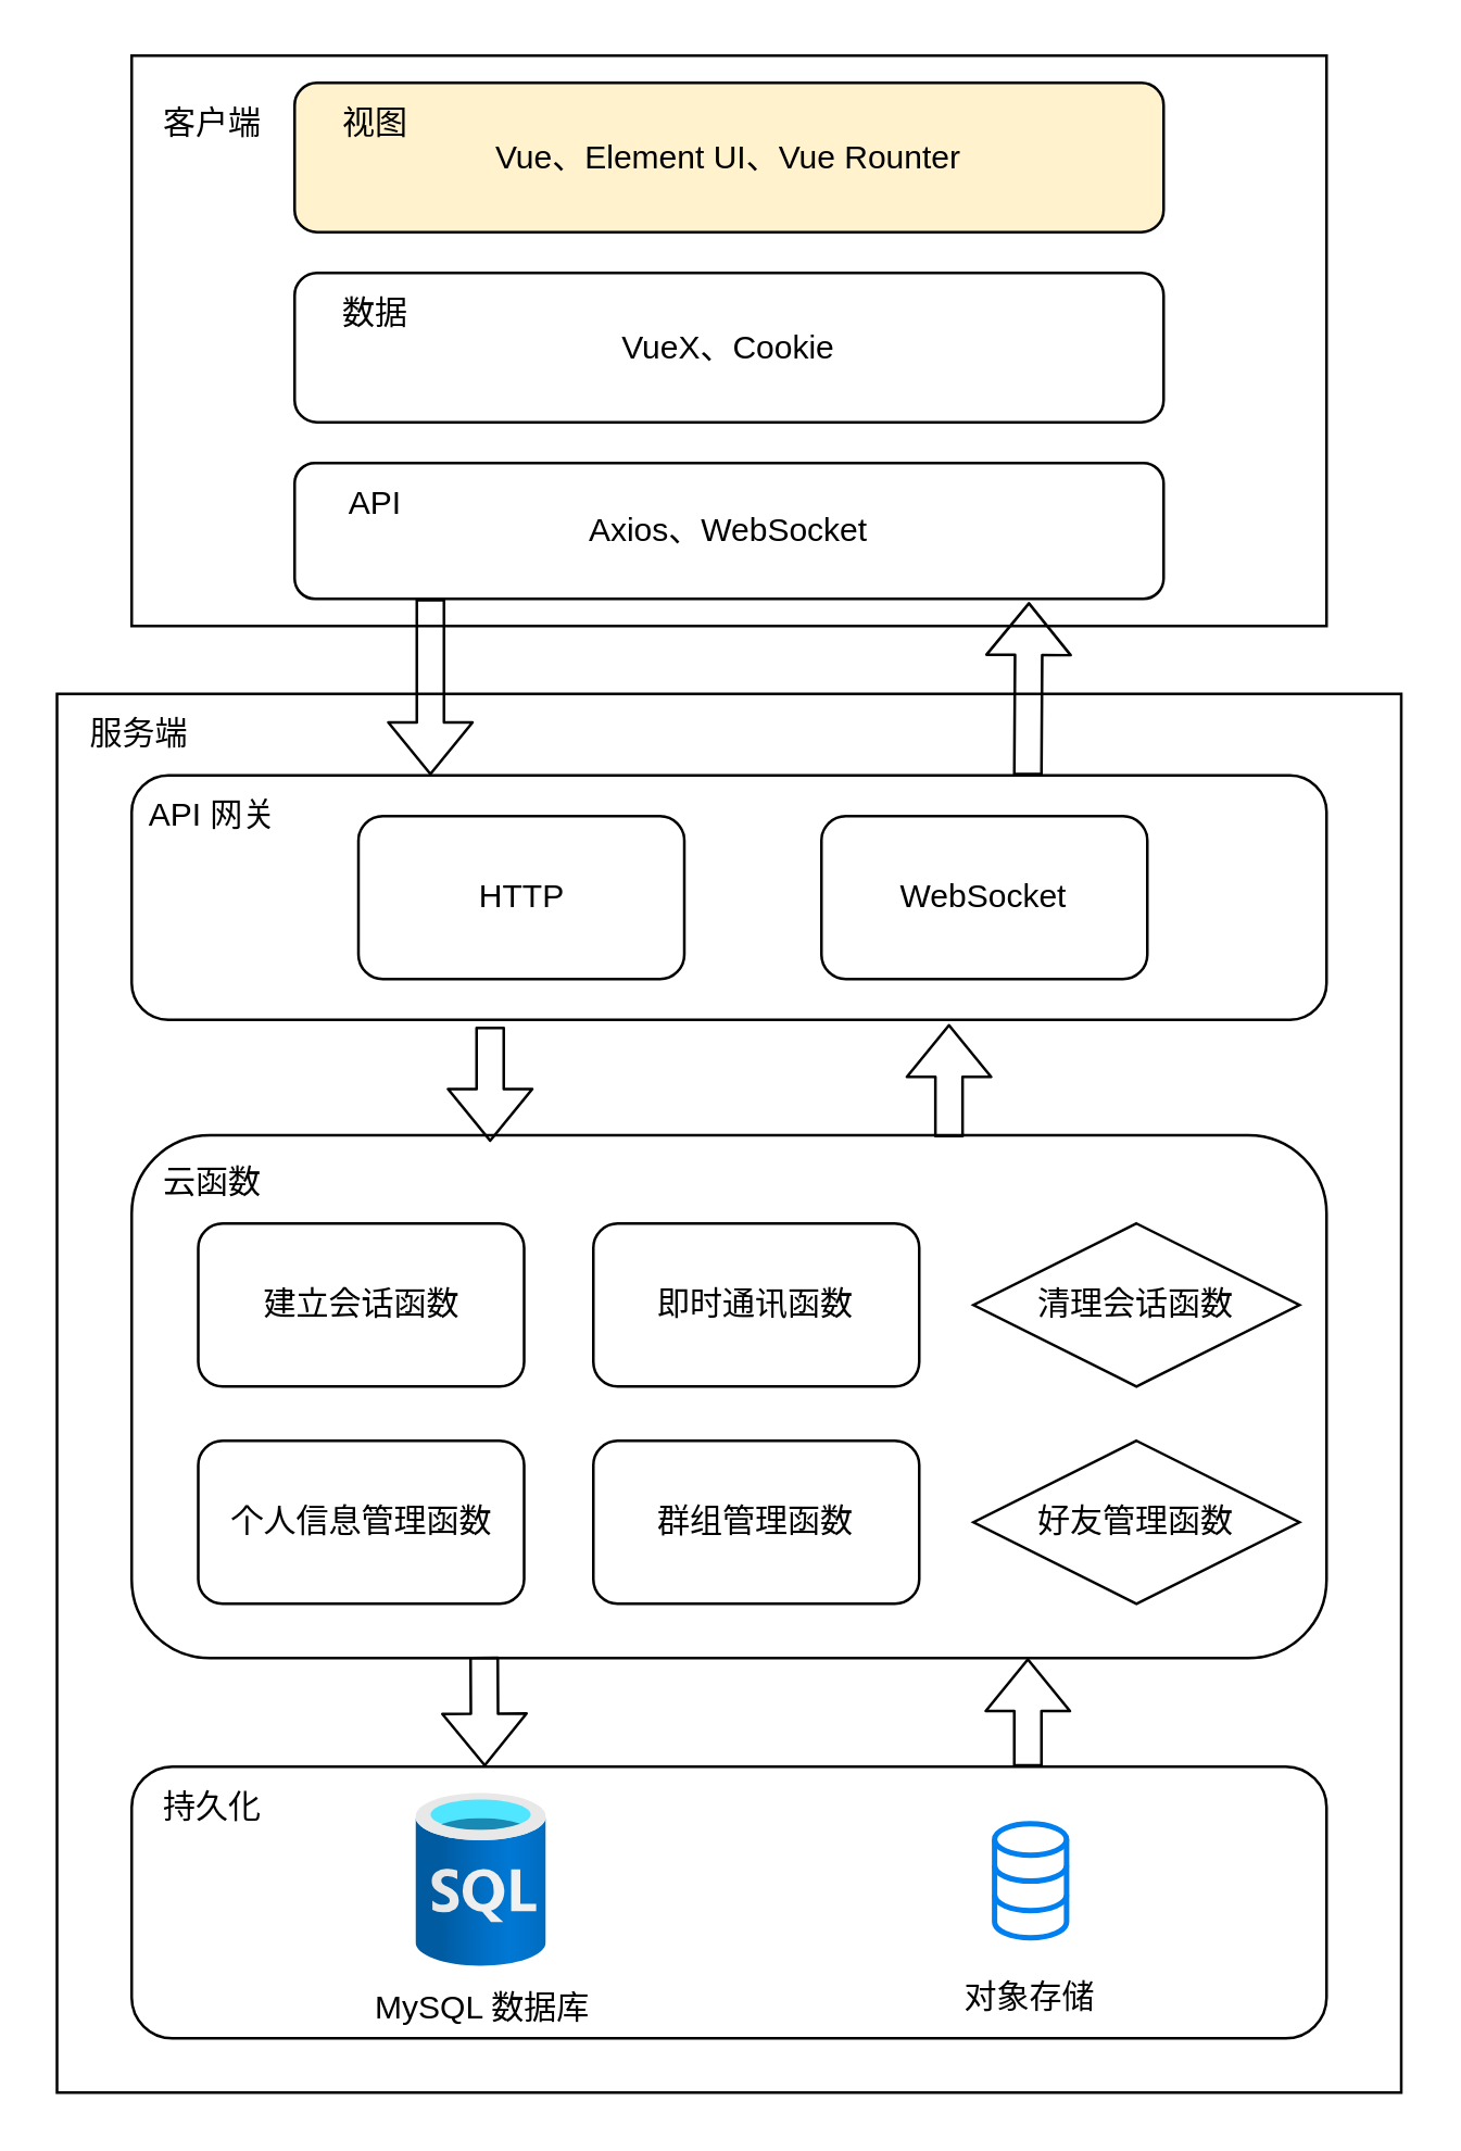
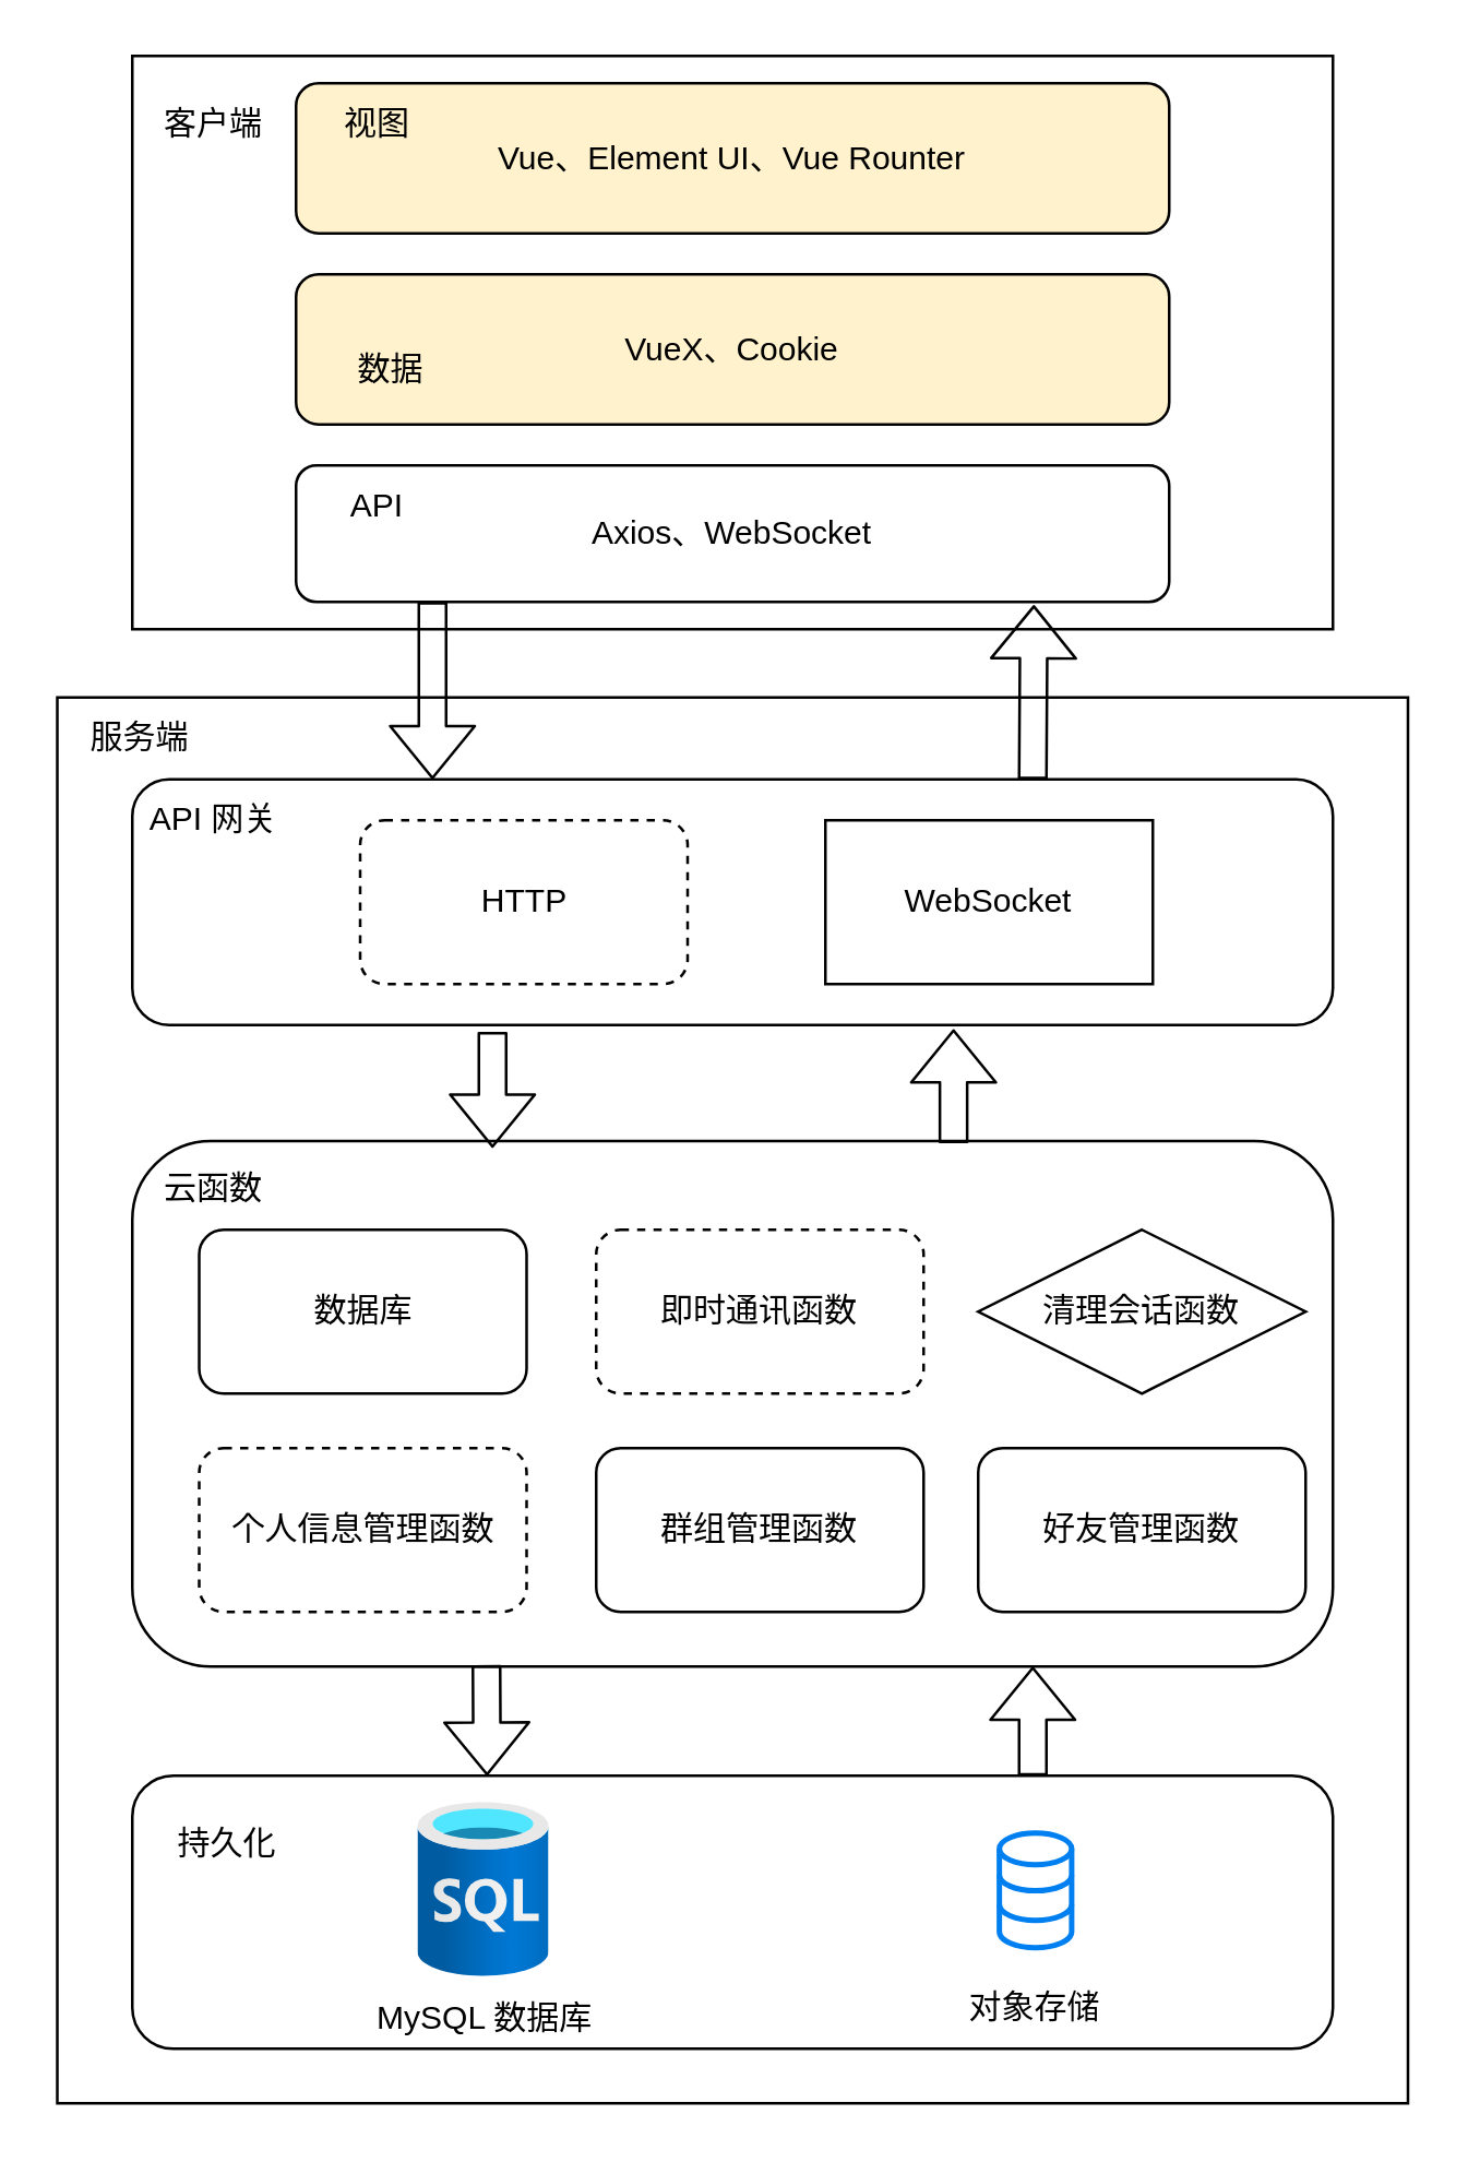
- <mxCell id="33" value="数据" style="text;html=1;strokeColor=none;fillColor=none;align=center;verticalAlign=middle;whiteSpace=wrap;rounded=0;" vertex="1" parent="1"><mxGeometry x="108" y="100" width="60" height="30" as="geometry" /></mxCell>
+ <mxCell id="33" value="数据" style="text;html=1;strokeColor=none;fillColor=none;align=center;verticalAlign=middle;whiteSpace=wrap;rounded=0;" vertex="1" parent="1"><mxGeometry x="113" y="120" width="60" height="30" as="geometry" /></mxCell>
- <mxCell id="32" value="VueX、Cookie" style="rounded=1;whiteSpace=wrap;html=1;" vertex="1" parent="1"><mxGeometry x="108" y="100" width="320" height="55" as="geometry" /></mxCell>
+ <mxCell id="32" value="VueX、Cookie" style="rounded=1;whiteSpace=wrap;html=1;fillColor=#fff2cc;" vertex="1" parent="1"><mxGeometry x="108" y="100" width="320" height="55" as="geometry" /></mxCell>
- <mxCell id="7" value="HTTP" style="rounded=1;whiteSpace=wrap;html=1;" parent="1" vertex="1"><mxGeometry x="131.5" y="300" width="120" height="60" as="geometry" /></mxCell>
+ <mxCell id="7" value="HTTP" style="rounded=1;whiteSpace=wrap;html=1;dashed=1;" parent="1" vertex="1"><mxGeometry x="131.5" y="300" width="120" height="60" as="geometry" /></mxCell>
- <mxCell id="6" value="WebSocket" style="rounded=1;whiteSpace=wrap;html=1;" parent="1" vertex="1"><mxGeometry x="302" y="300" width="120" height="60" as="geometry" /></mxCell>
+ <mxCell id="6" value="WebSocket" style="whiteSpace=wrap;html=1;rounded=0;" parent="1" vertex="1"><mxGeometry x="302" y="300" width="120" height="60" as="geometry" /></mxCell>
- <mxCell id="17" value="建立会话函数" style="rounded=1;whiteSpace=wrap;html=1;" parent="1" vertex="1"><mxGeometry x="72.5" y="450" width="120" height="60" as="geometry" /></mxCell>
+ <mxCell id="17" value="数据库" style="rounded=1;whiteSpace=wrap;html=1;" parent="1" vertex="1"><mxGeometry x="72.5" y="450" width="120" height="60" as="geometry" /></mxCell>
- <mxCell id="18" value="即时通讯函数" style="rounded=1;whiteSpace=wrap;html=1;" parent="1" vertex="1"><mxGeometry x="218" y="450" width="120" height="60" as="geometry" /></mxCell>
+ <mxCell id="18" value="即时通讯函数" style="rounded=1;whiteSpace=wrap;html=1;dashed=1;" parent="1" vertex="1"><mxGeometry x="218" y="450" width="120" height="60" as="geometry" /></mxCell>
- <mxCell id="20" value="个人信息管理函数" style="rounded=1;whiteSpace=wrap;html=1;" parent="1" vertex="1"><mxGeometry x="72.5" y="530" width="120" height="60" as="geometry" /></mxCell>
+ <mxCell id="20" value="个人信息管理函数" style="rounded=1;whiteSpace=wrap;html=1;dashed=1;" parent="1" vertex="1"><mxGeometry x="72.5" y="530" width="120" height="60" as="geometry" /></mxCell>
- <mxCell id="21" value="好友管理函数" style="rhombus;whiteSpace=wrap;html=1;" parent="1" vertex="1"><mxGeometry x="358" y="530" width="120" height="60" as="geometry" /></mxCell>
+ <mxCell id="21" value="好友管理函数" style="rounded=1;whiteSpace=wrap;html=1;" parent="1" vertex="1"><mxGeometry x="358" y="530" width="120" height="60" as="geometry" /></mxCell>
- <mxCell id="13" value="持久化" style="text;html=1;strokeColor=none;fillColor=none;align=center;verticalAlign=middle;whiteSpace=wrap;rounded=0;" parent="1" vertex="1"><mxGeometry x="48" y="650" width="60" height="30" as="geometry" /></mxCell>
+ <mxCell id="13" value="持久化" style="text;html=1;strokeColor=none;fillColor=none;align=center;verticalAlign=middle;whiteSpace=wrap;rounded=0;" parent="1" vertex="1"><mxGeometry x="53" y="660" width="60" height="30" as="geometry" /></mxCell>
